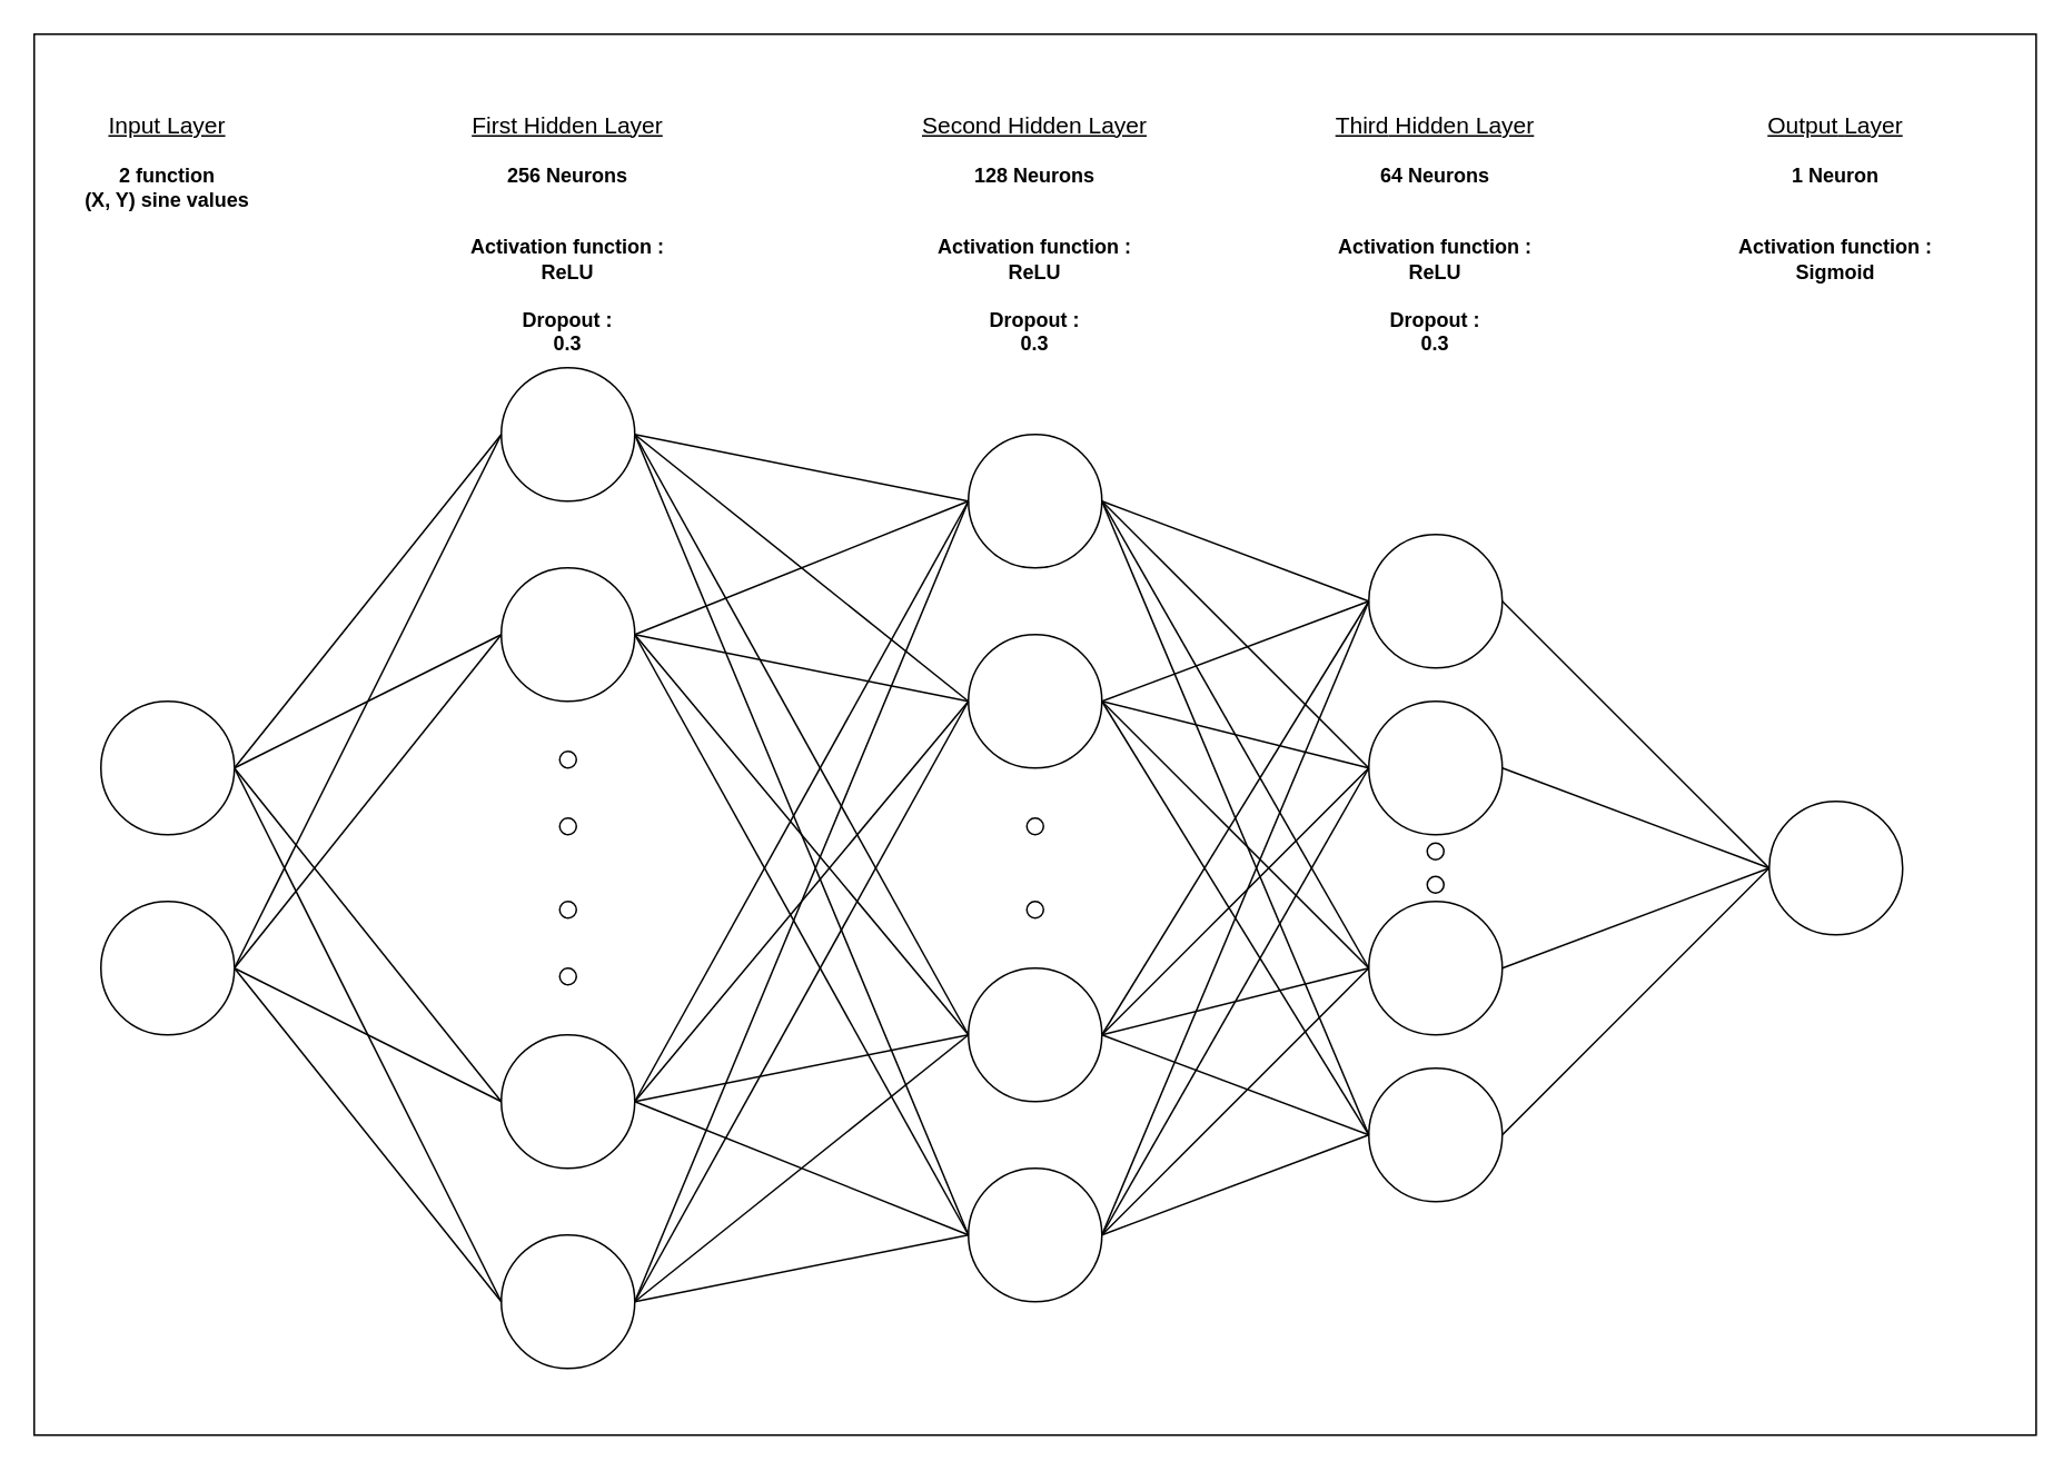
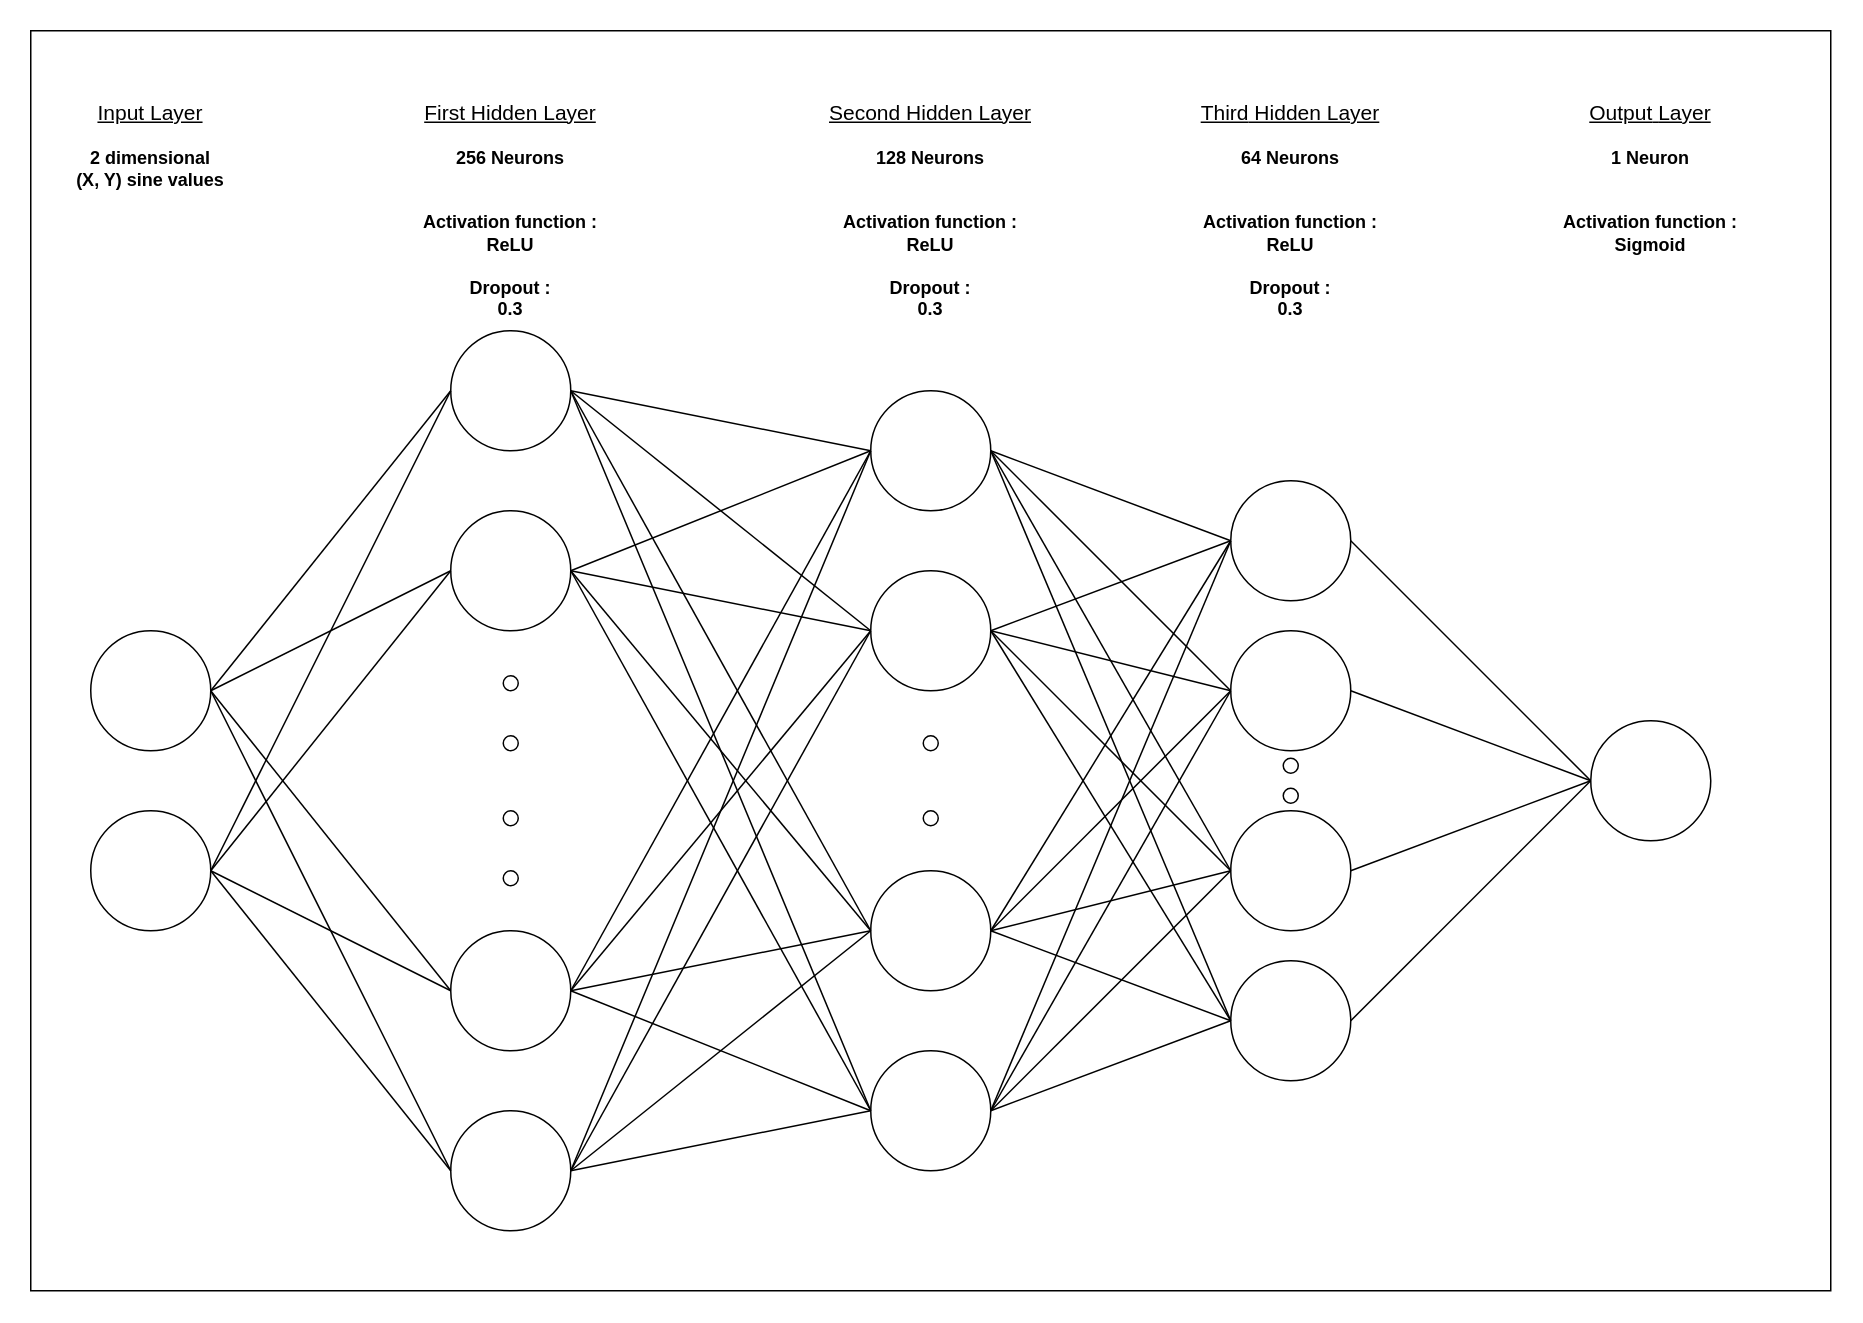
- <mxCell id="13" value="&lt;div style=&quot;font-size: 14px&quot; align=&quot;center&quot;&gt;&lt;u&gt;Input Layer&lt;/u&gt;&lt;/div&gt;&lt;div align=&quot;center&quot;&gt;&lt;b&gt;&lt;br&gt;&lt;/b&gt;&lt;/div&gt;&lt;div align=&quot;center&quot;&gt;&lt;b&gt;2 function&lt;br&gt;&lt;/b&gt;&lt;/div&gt;&lt;div align=&quot;center&quot;&gt;&lt;b&gt;(X, Y) sine values&lt;br&gt;&lt;/b&gt;&lt;/div&gt;&lt;div align=&quot;center&quot;&gt;&lt;b&gt;&lt;br&gt;&lt;/b&gt;&lt;/div&gt;" style="text;html=1;strokeColor=none;fillColor=none;align=center;verticalAlign=top;whiteSpace=wrap;rounded=0;" vertex="1" parent="1"><mxGeometry x="20" y="60" width="160" height="150" as="geometry" /></mxCell>
+ <mxCell id="13" value="&lt;div style=&quot;font-size: 14px&quot; align=&quot;center&quot;&gt;&lt;u&gt;Input Layer&lt;/u&gt;&lt;/div&gt;&lt;div align=&quot;center&quot;&gt;&lt;b&gt;&lt;br&gt;&lt;/b&gt;&lt;/div&gt;&lt;div align=&quot;center&quot;&gt;&lt;b&gt;2 dimensional&lt;br&gt;&lt;/b&gt;&lt;/div&gt;&lt;div align=&quot;center&quot;&gt;&lt;b&gt;(X, Y) sine values&lt;br&gt;&lt;/b&gt;&lt;/div&gt;&lt;div align=&quot;center&quot;&gt;&lt;b&gt;&lt;br&gt;&lt;/b&gt;&lt;/div&gt;" style="text;html=1;strokeColor=none;fillColor=none;align=center;verticalAlign=top;whiteSpace=wrap;rounded=0;" vertex="1" parent="1"><mxGeometry x="20" y="60" width="160" height="150" as="geometry" /></mxCell>
